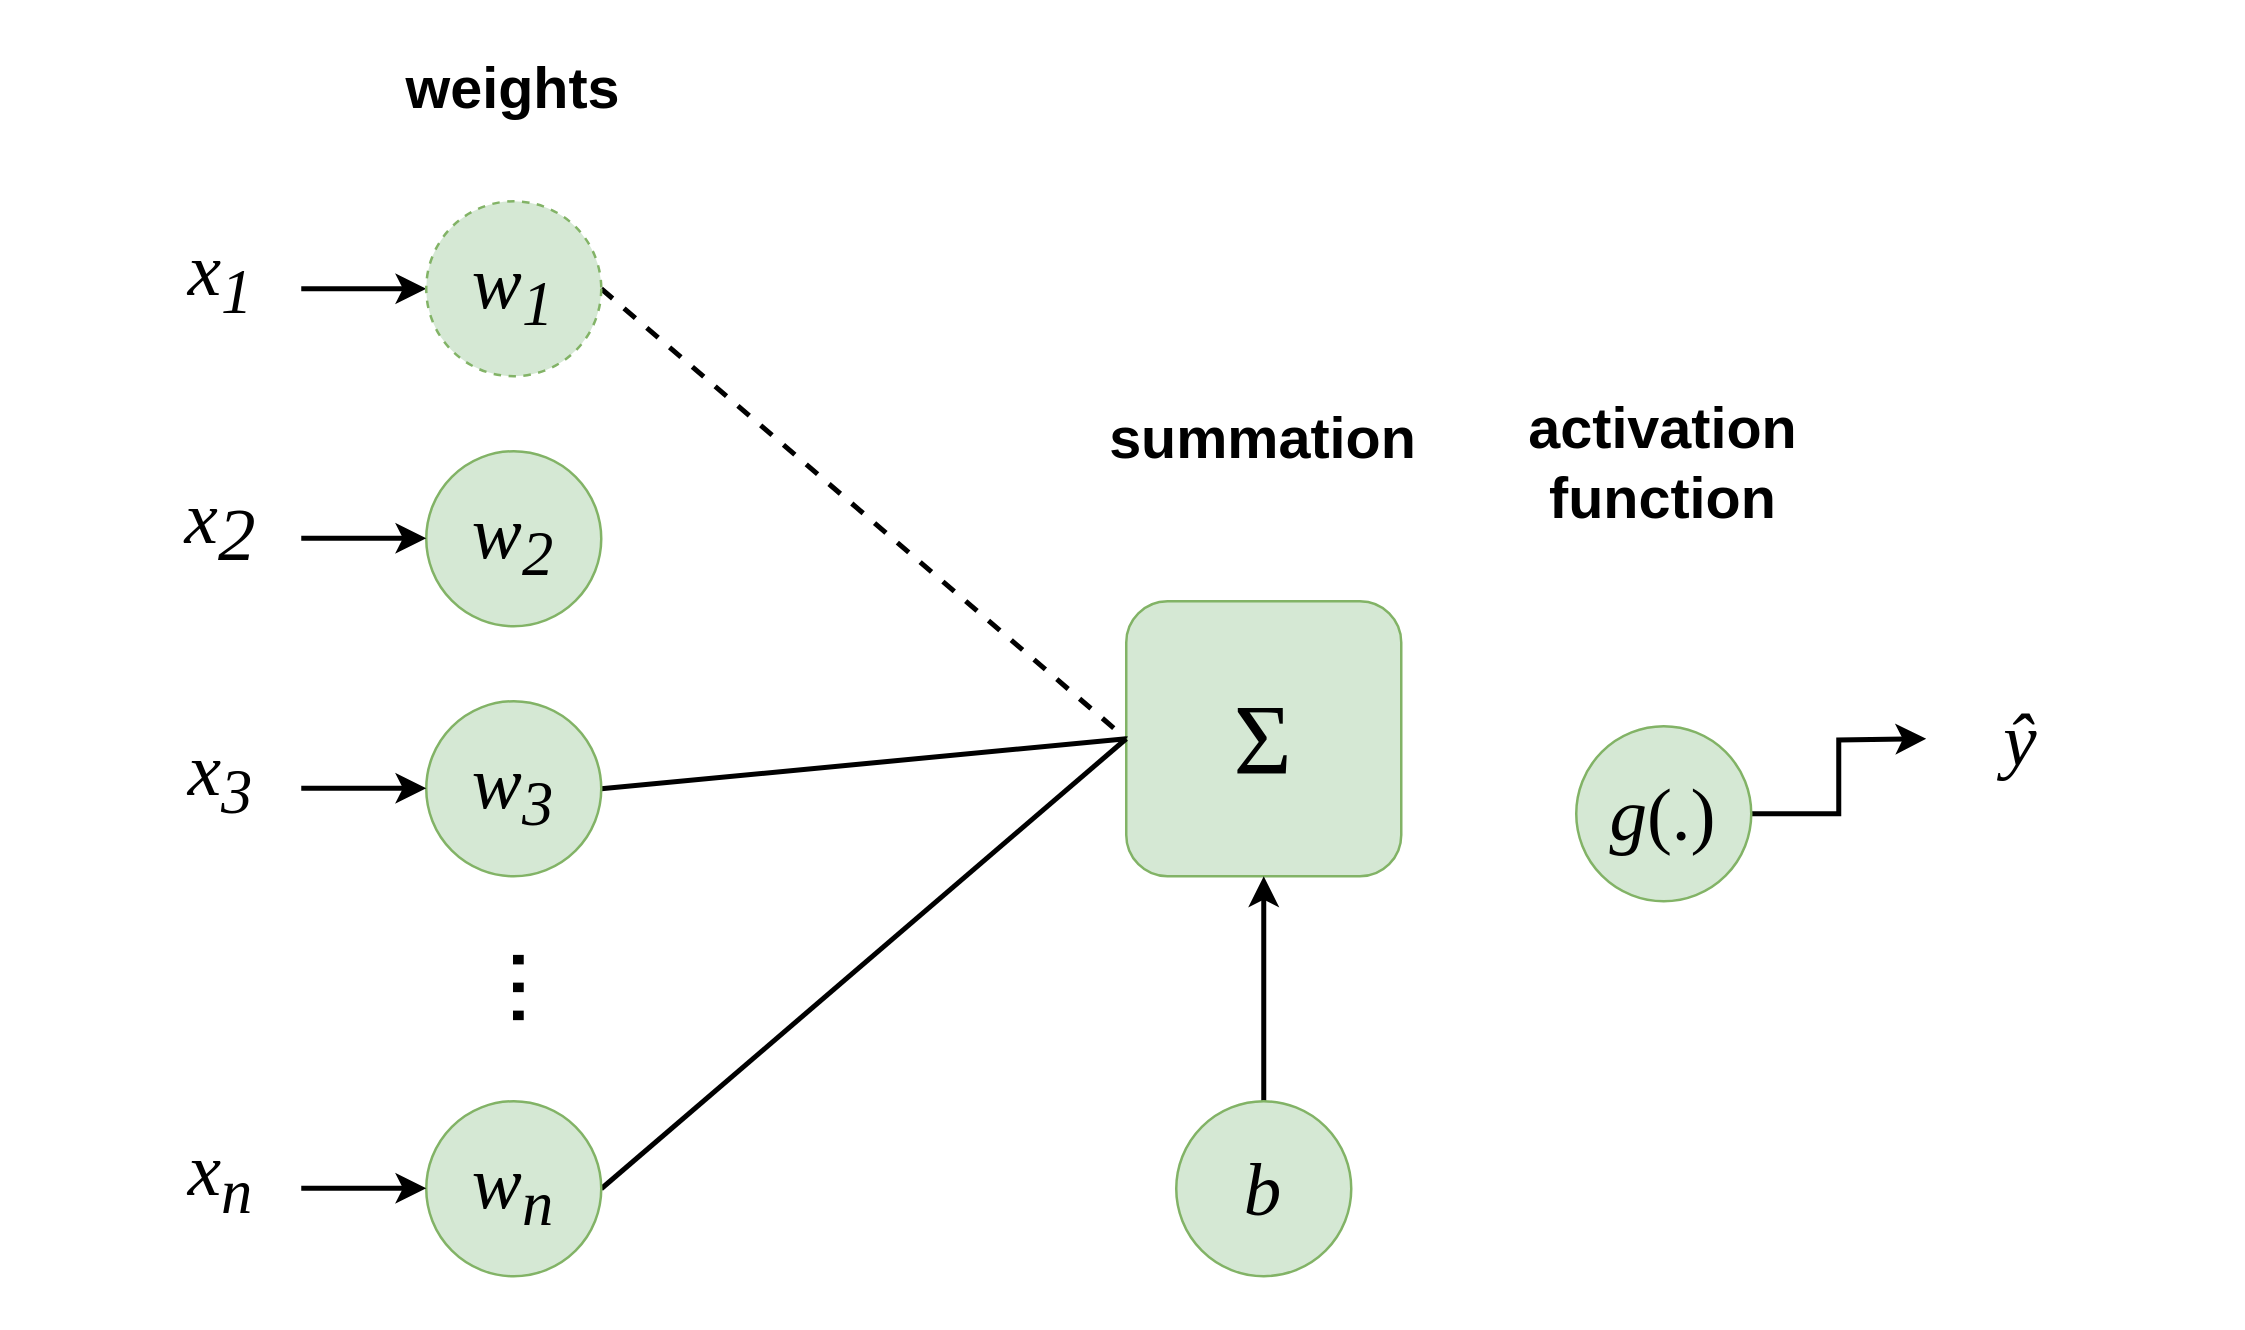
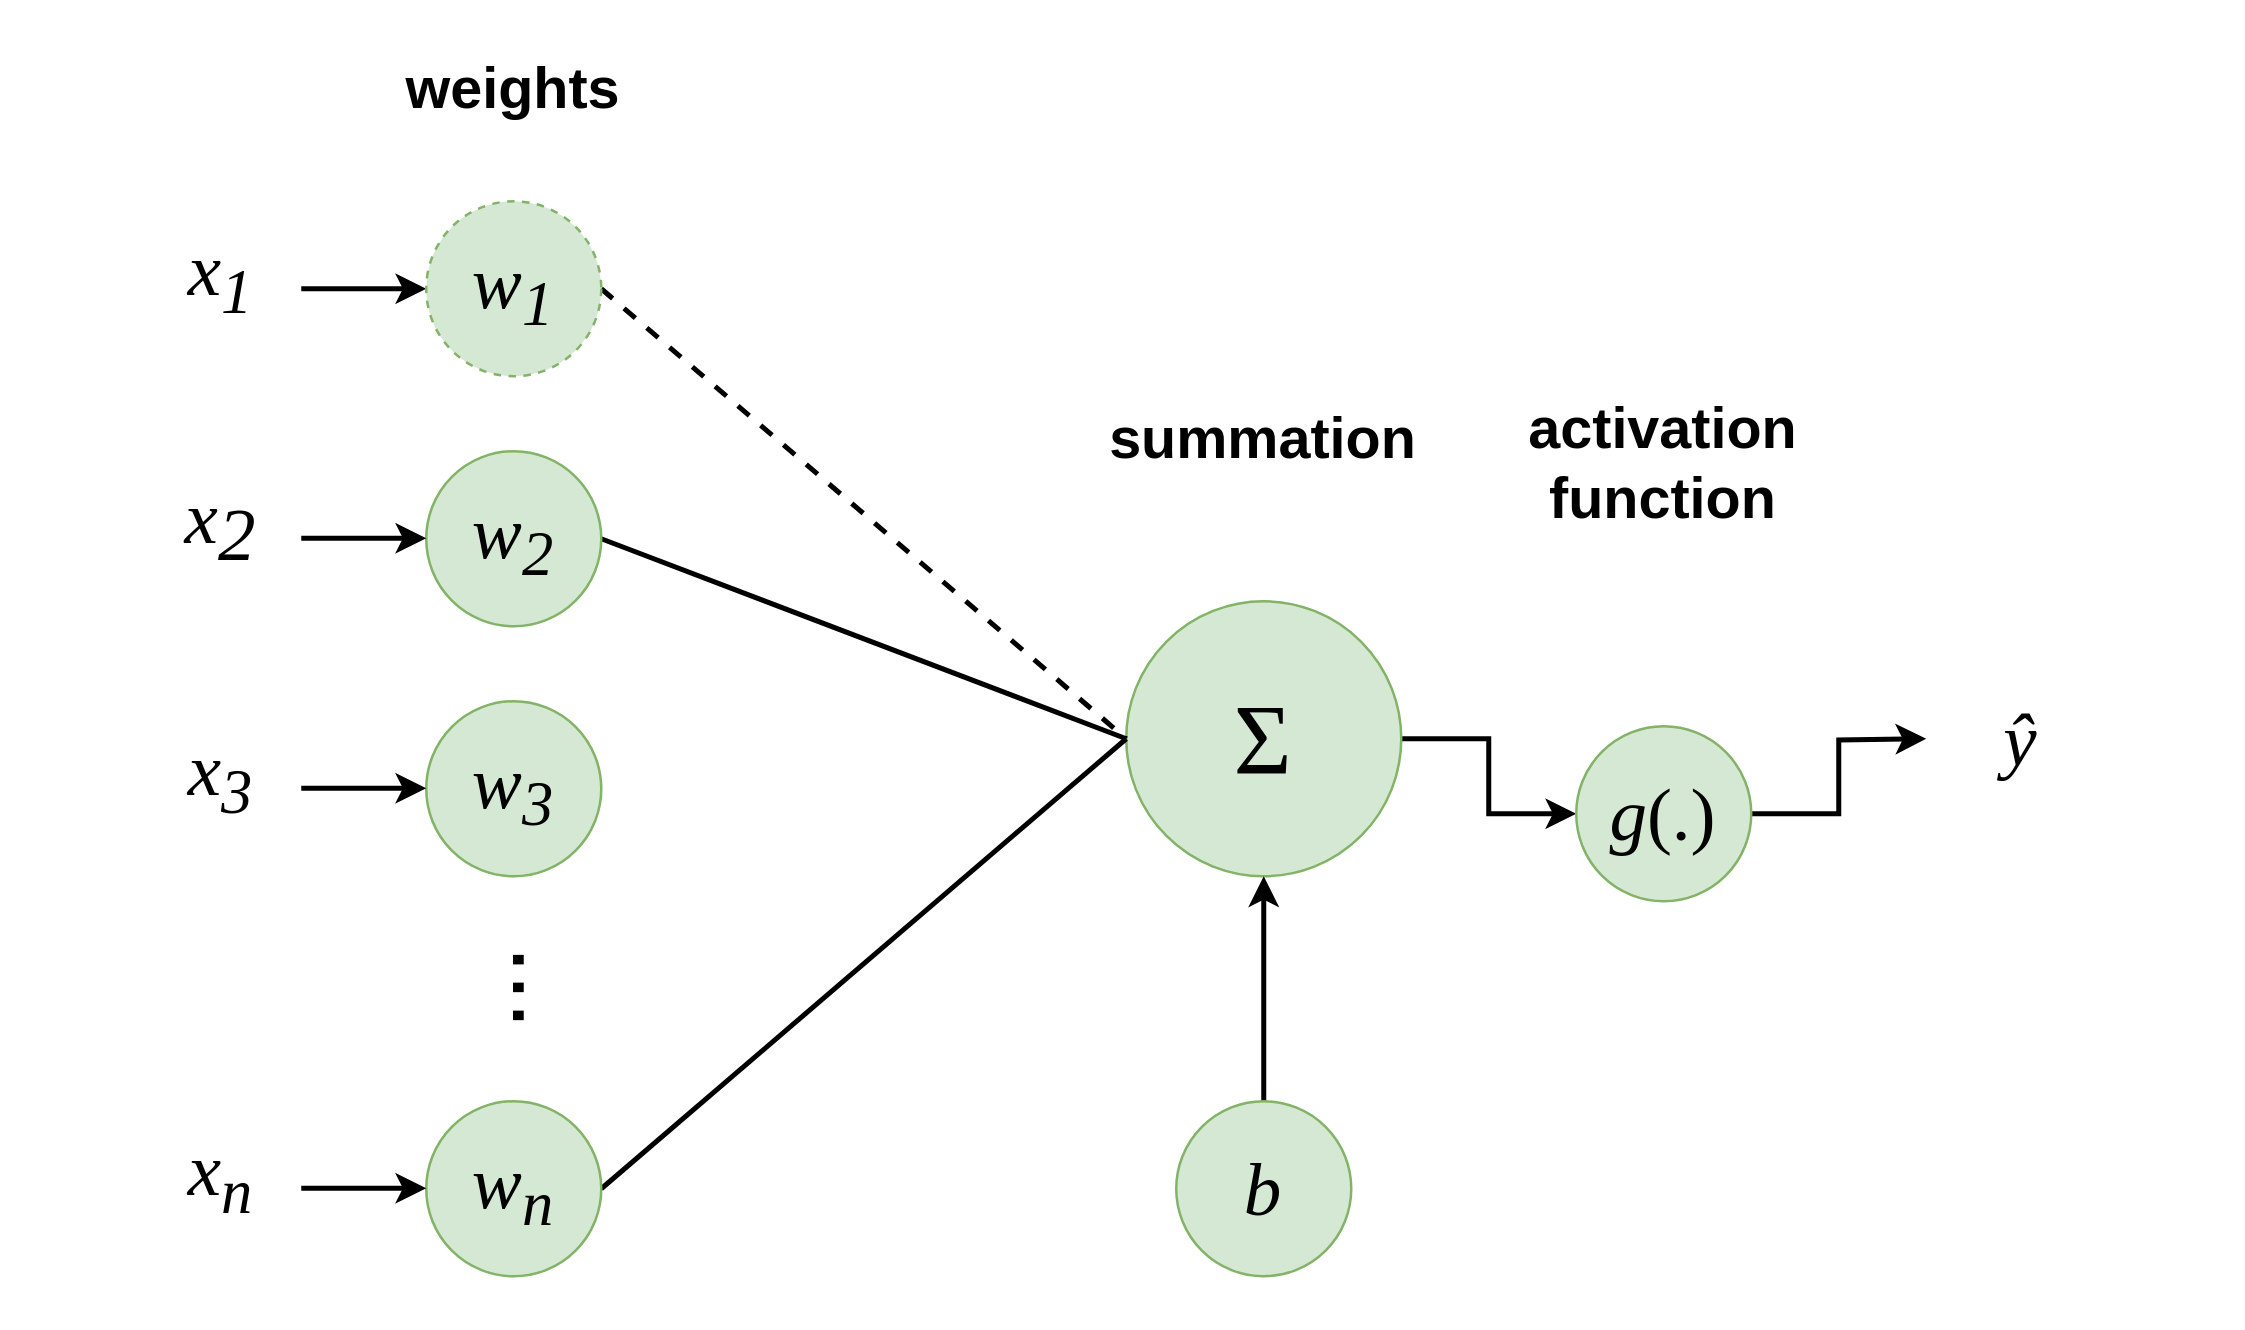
+ <mxCell id="7" style="rounded=0;orthogonalLoop=1;jettySize=auto;html=1;entryX=0;entryY=0.5;entryDx=0;entryDy=0;exitX=1;exitY=0.5;exitDx=0;exitDy=0;endArrow=none;endFill=0;fillColor=#6d8764;strokeColor=#000000;fontColor=#000000;strokeWidth=2;" parent="1" source="8" target="3" edge="1"><mxGeometry relative="1" as="geometry" /></mxCell>
- <mxCell id="3" value="&lt;font face=&quot;Times New Roman&quot; style=&quot;font-size: 40px;&quot;&gt;Σ&lt;/font&gt;" style="whiteSpace=wrap;html=1;fillColor=#d5e8d4;strokeColor=#82b366;rounded=1;" parent="1" vertex="1"><mxGeometry x="450" y="240" width="110" height="110" as="geometry" /></mxCell>
+ <mxCell id="3" value="&lt;font face=&quot;Times New Roman&quot; style=&quot;font-size: 40px;&quot;&gt;Σ&lt;/font&gt;" style="ellipse;whiteSpace=wrap;html=1;fillColor=#d5e8d4;strokeColor=#82b366;" parent="1" vertex="1"><mxGeometry x="450" y="240" width="110" height="110" as="geometry" /></mxCell>
- <mxCell id="9" style="rounded=0;orthogonalLoop=1;jettySize=auto;html=1;entryX=0;entryY=0.5;entryDx=0;entryDy=0;exitX=1;exitY=0.5;exitDx=0;exitDy=0;endArrow=none;endFill=0;fillColor=#6d8764;strokeColor=#000000;fontColor=#000000;strokeWidth=2;" parent="1" source="10" target="3" edge="1"><mxGeometry relative="1" as="geometry" /></mxCell>
+ <mxCell id="2" value="" style="edgeStyle=orthogonalEdgeStyle;rounded=0;orthogonalLoop=1;jettySize=auto;html=1;fillColor=#6d8764;strokeColor=#000000;strokeWidth=2;" parent="1" source="3" target="17" edge="1"><mxGeometry relative="1" as="geometry" /></mxCell>
